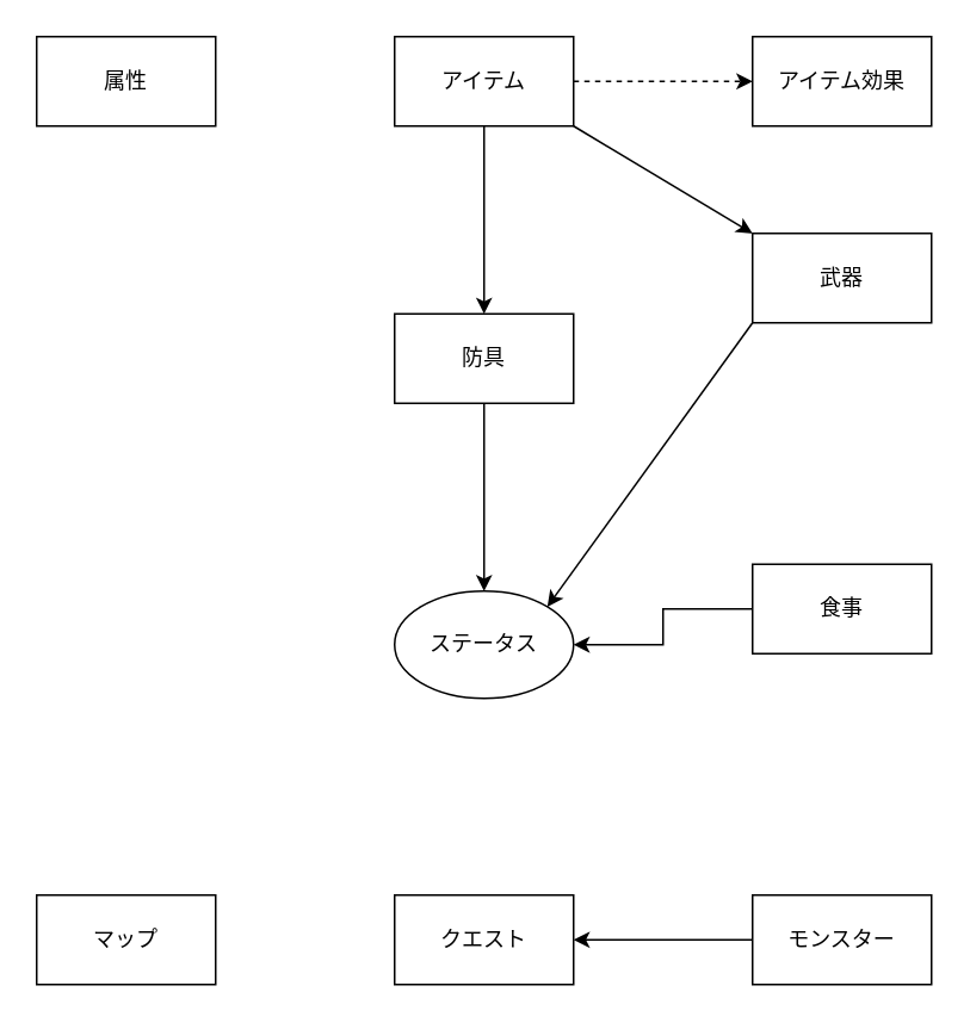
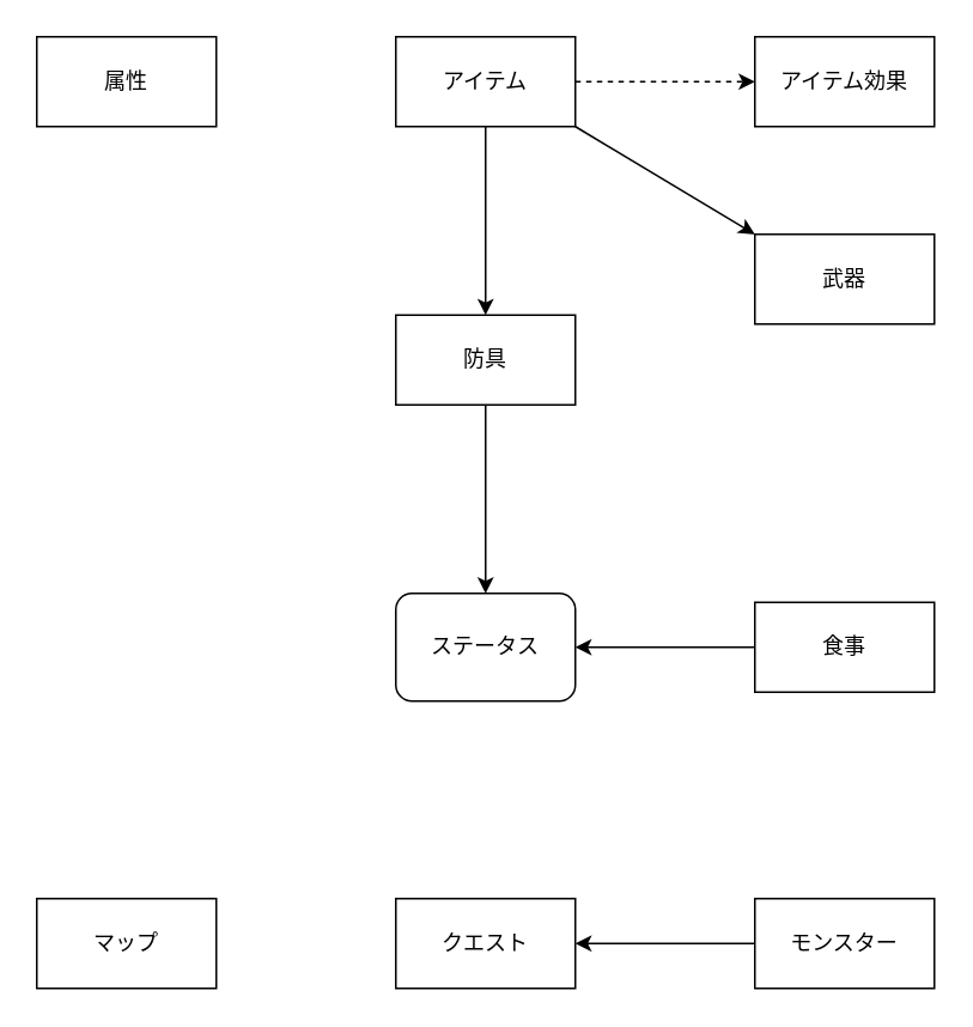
- <mxCell id="17" value="" style="endArrow=classic;html=1;rounded=0;exitX=0;exitY=1;exitDx=0;exitDy=0;entryX=1;entryY=0;entryDx=0;entryDy=0;" edge="1" parent="1" source="13" target="2"><mxGeometry width="50" height="50" relative="1" as="geometry"><mxPoint x="330" y="80" as="sourcePoint" /><mxPoint x="430" y="185" as="targetPoint" /></mxGeometry></mxCell>
- <mxCell id="7" value="食事" style="rounded=0;whiteSpace=wrap;html=1;" vertex="1" parent="1"><mxGeometry x="420" y="315" width="100" height="50" as="geometry" /></mxCell>
+ <mxCell id="7" value="食事" style="rounded=0;whiteSpace=wrap;html=1;" vertex="1" parent="1"><mxGeometry x="420" y="335" width="100" height="50" as="geometry" /></mxCell>
- <mxCell id="2" value="ステータス" style="ellipse;whiteSpace=wrap;html=1;" vertex="1" parent="1"><mxGeometry x="220" y="330" width="100" height="60" as="geometry" /></mxCell>
+ <mxCell id="2" value="ステータス" style="whiteSpace=wrap;html=1;rounded=1;" vertex="1" parent="1"><mxGeometry x="220" y="330" width="100" height="60" as="geometry" /></mxCell>
